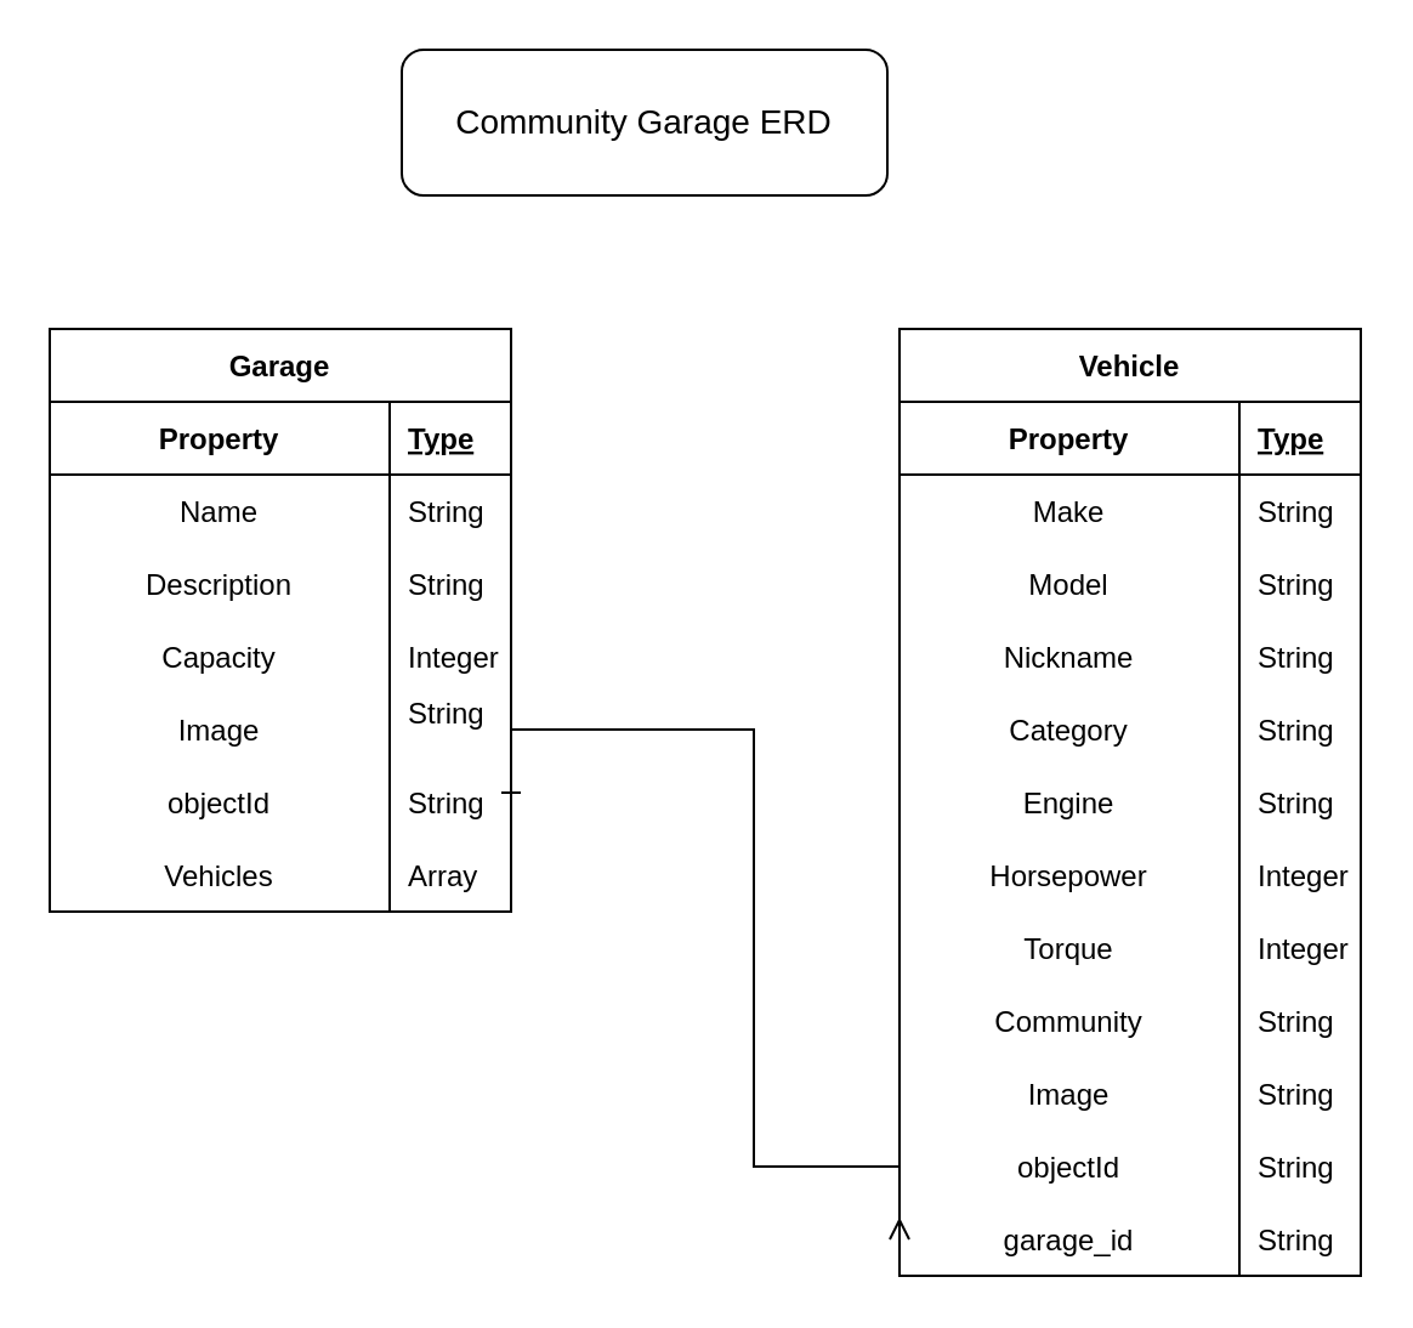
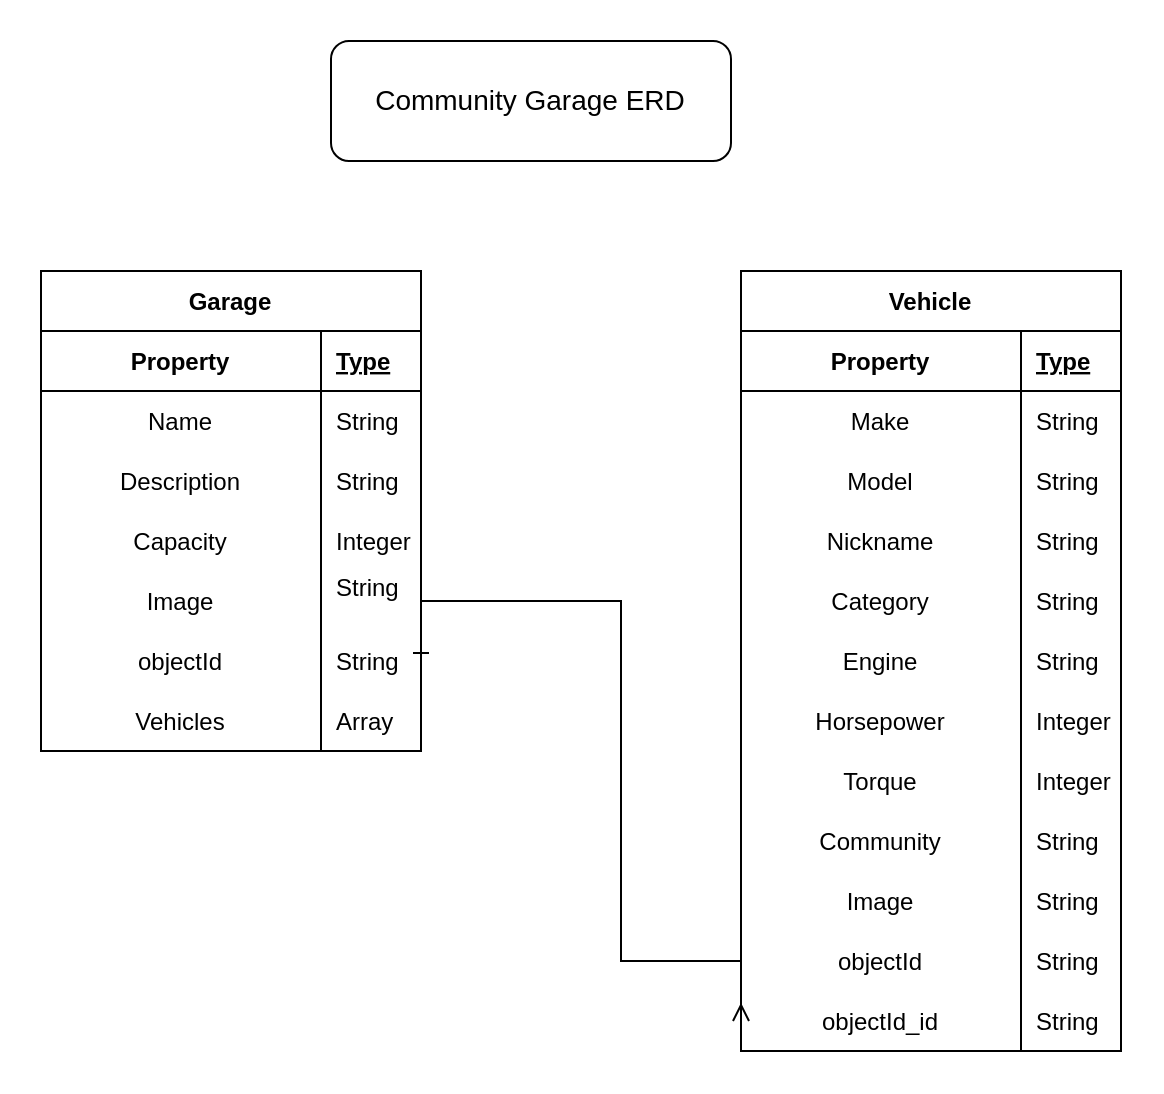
- <mxCell id="60" value="garage_id" style="shape=partialRectangle;connectable=0;fillColor=none;top=0;left=0;bottom=0;right=0;editable=1;overflow=hidden;" parent="59" vertex="1"><mxGeometry width="140" height="30" as="geometry"><mxRectangle width="140" height="30" as="alternateBounds" /></mxGeometry></mxCell>
+ <mxCell id="60" value="objectId_id" style="shape=partialRectangle;connectable=0;fillColor=none;top=0;left=0;bottom=0;right=0;editable=1;overflow=hidden;" parent="59" vertex="1"><mxGeometry width="140" height="30" as="geometry"><mxRectangle width="140" height="30" as="alternateBounds" /></mxGeometry></mxCell>
